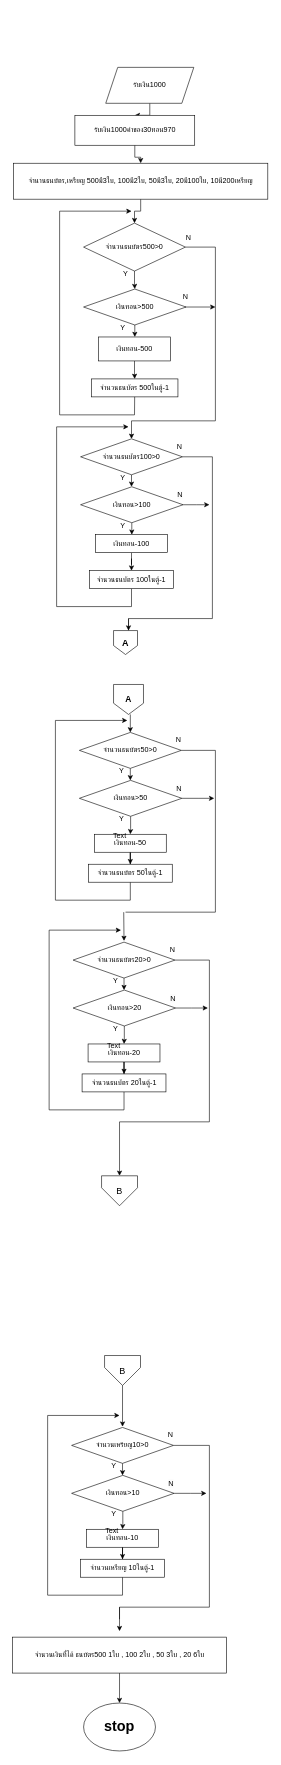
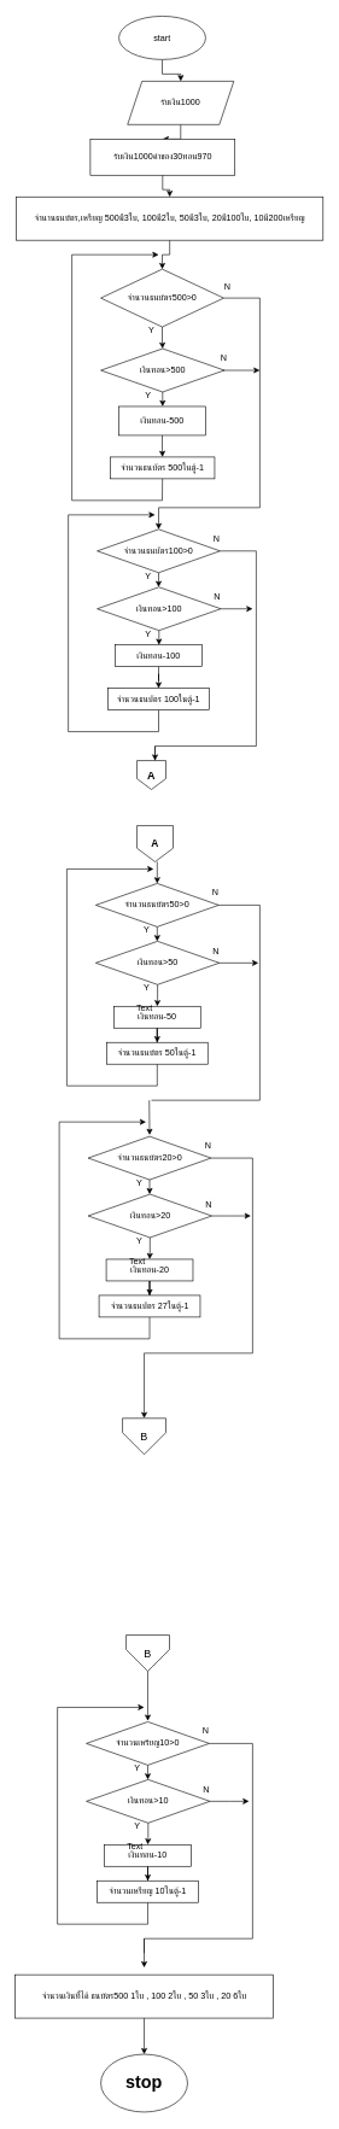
+ <mxCell id="3" value="start" style="ellipse;whiteSpace=wrap;html=1;" vertex="1" parent="1"><mxGeometry x="164" y="20" width="120" height="60" as="geometry" /></mxCell>
+ <mxCell id="2" value="" style="edgeStyle=orthogonalEdgeStyle;rounded=0;orthogonalLoop=1;jettySize=auto;html=1;fontFamily=Helvetica;fontSize=12;fontColor=default;" edge="1" parent="1" source="3" target="5"><mxGeometry relative="1" as="geometry" /></mxCell>
- <mxCell id="70" value="จำนวนธนบัตร 20ในตู้-1" style="rounded=0;whiteSpace=wrap;html=1;strokeColor=default;align=center;verticalAlign=middle;fontFamily=Helvetica;fontSize=12;fontColor=default;fillColor=default;" vertex="1" parent="1"><mxGeometry x="136.5" y="1790" width="140" height="30" as="geometry" /></mxCell>
+ <mxCell id="70" value="จำนวนธนบัตร 27ในตู้-1" style="rounded=0;whiteSpace=wrap;html=1;strokeColor=default;align=center;verticalAlign=middle;fontFamily=Helvetica;fontSize=12;fontColor=default;fillColor=default;" vertex="1" parent="1"><mxGeometry x="136.5" y="1790" width="140" height="30" as="geometry" /></mxCell>
